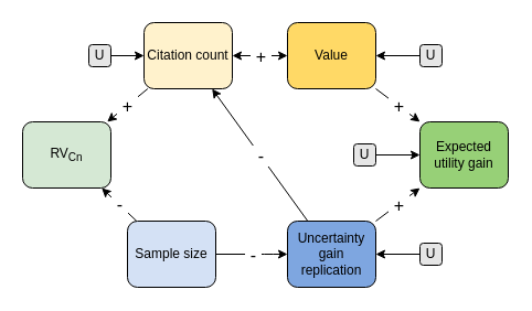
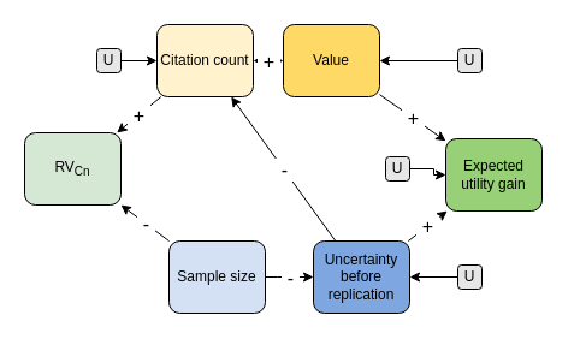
- <mxCell id="4" value="Value" style="rounded=1;whiteSpace=wrap;html=1;fillColor=#FFD966;" parent="1" vertex="1"><mxGeometry x="260" y="20" width="80" height="60" as="geometry" /></mxCell>
+ <mxCell id="4" value="Value" style="rounded=1;whiteSpace=wrap;html=1;fillColor=#FFD966;" parent="1" vertex="1"><mxGeometry x="235" y="20" width="80" height="60" as="geometry" /></mxCell>
- <mxCell id="2" value="Expected utility gain" style="rounded=1;whiteSpace=wrap;html=1;fillColor=#97D077;" parent="1" vertex="1"><mxGeometry x="380" y="110" width="80" height="60" as="geometry" /></mxCell>
+ <mxCell id="2" value="Expected utility gain" style="rounded=1;whiteSpace=wrap;html=1;fillColor=#97D077;" parent="1" vertex="1"><mxGeometry x="370" y="115" width="80" height="60" as="geometry" /></mxCell>
- <mxCell id="7" value="Sample size" style="rounded=1;whiteSpace=wrap;html=1;fillColor=#D4E1F5;" parent="1" vertex="1"><mxGeometry x="115" y="200" width="80" height="60" as="geometry" /></mxCell>
+ <mxCell id="7" value="Sample size" style="rounded=1;whiteSpace=wrap;html=1;fillColor=#D4E1F5;" parent="1" vertex="1"><mxGeometry x="140" y="200" width="80" height="60" as="geometry" /></mxCell>
- <mxCell id="3" value="Uncertainty gain replication" style="rounded=1;whiteSpace=wrap;html=1;fillColor=#7EA6E0;" parent="1" vertex="1"><mxGeometry x="260" y="200" width="80" height="60" as="geometry" /></mxCell>
+ <mxCell id="3" value="Uncertainty before replication" style="rounded=1;whiteSpace=wrap;html=1;fillColor=#7EA6E0;" parent="1" vertex="1"><mxGeometry x="260" y="200" width="80" height="60" as="geometry" /></mxCell>
